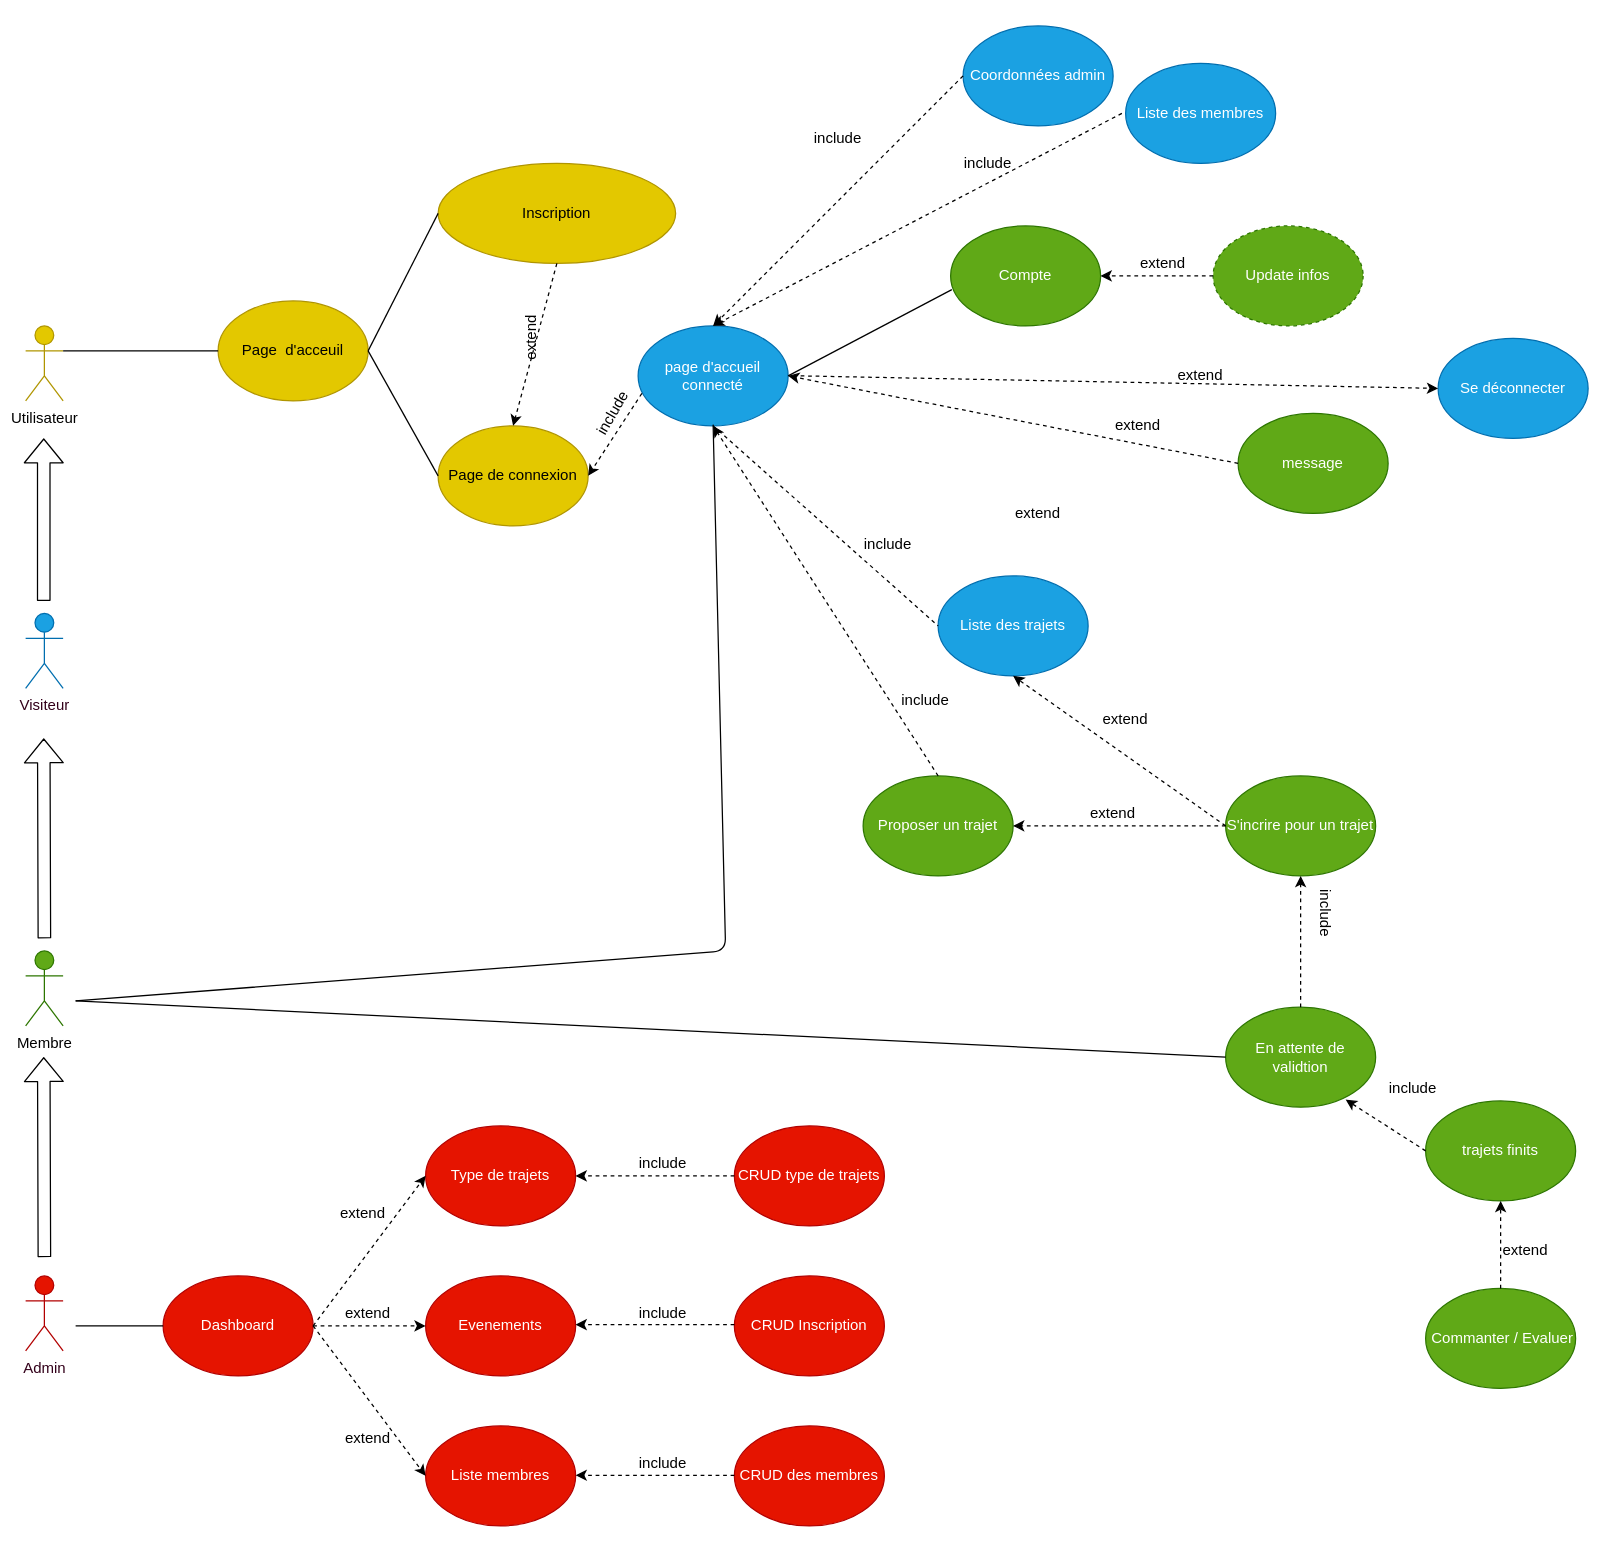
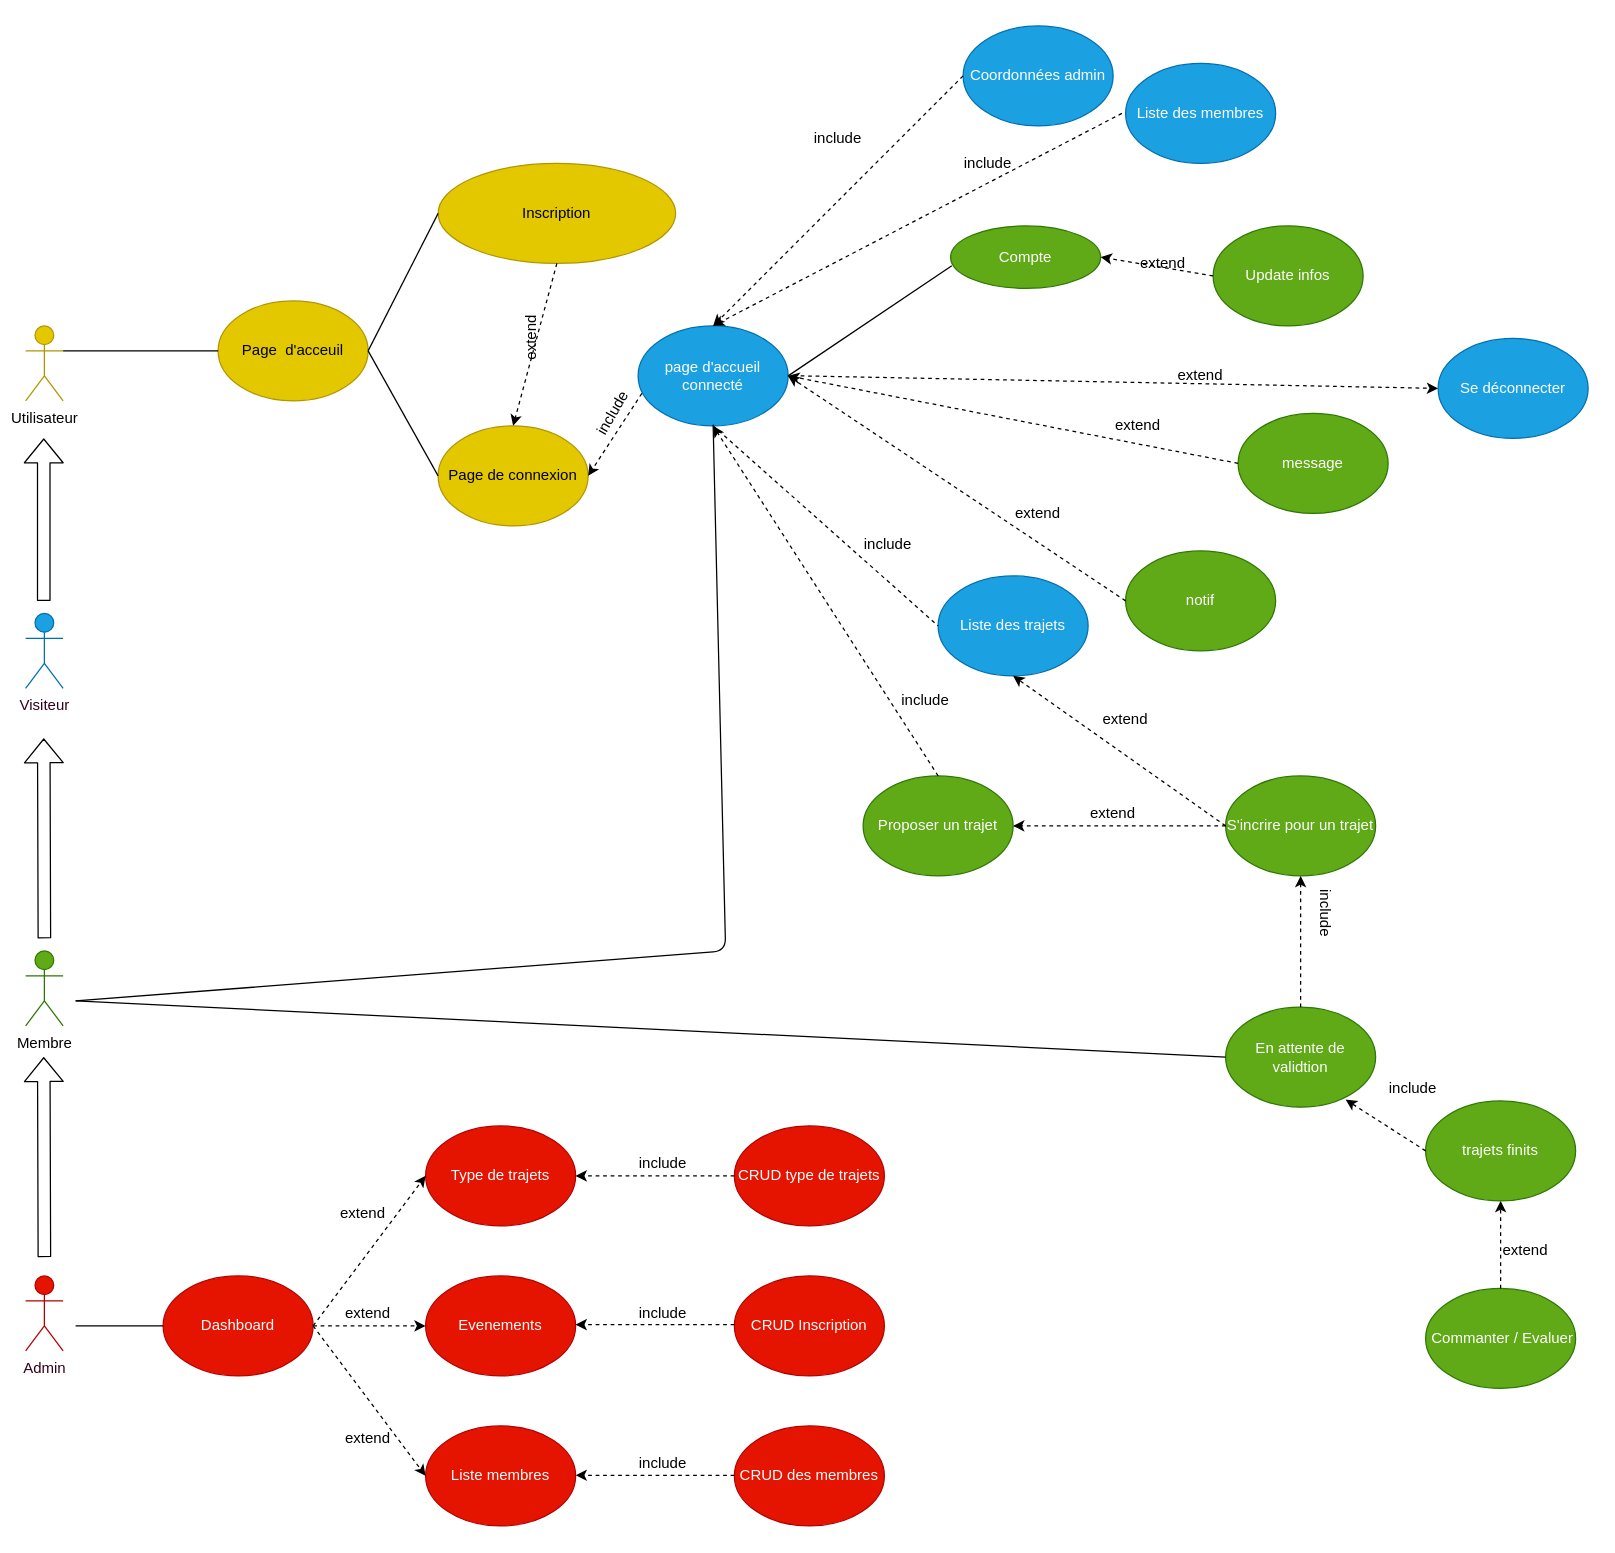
- <mxCell id="12" value="Compte" style="ellipse;whiteSpace=wrap;html=1;fillColor=#60a917;strokeColor=#2D7600;fontColor=#ffffff;" parent="1" vertex="1"><mxGeometry x="760" y="180" width="120" height="80" as="geometry" /></mxCell>
+ <mxCell id="12" value="Compte" style="ellipse;whiteSpace=wrap;html=1;fillColor=#60a917;strokeColor=#2D7600;fontColor=#ffffff;" parent="1" vertex="1"><mxGeometry x="760" y="180" width="120" height="50" as="geometry" /></mxCell>
- <mxCell id="13" value="Update infos" style="ellipse;whiteSpace=wrap;html=1;fillColor=#60a917;strokeColor=#2D7600;fontColor=#ffffff;dashed=1;" parent="1" vertex="1"><mxGeometry x="970" y="180" width="120" height="80" as="geometry" /></mxCell>
+ <mxCell id="13" value="Update infos" style="ellipse;whiteSpace=wrap;html=1;fillColor=#60a917;strokeColor=#2D7600;fontColor=#ffffff;" parent="1" vertex="1"><mxGeometry x="970" y="180" width="120" height="80" as="geometry" /></mxCell>
+ <mxCell id="59" value="" style="endArrow=classic;html=1;exitX=0;exitY=0.5;exitDx=0;exitDy=0;entryX=1;entryY=0.5;entryDx=0;entryDy=0;dashed=1;" parent="1" source="58" target="11" edge="1"><mxGeometry width="50" height="50" relative="1" as="geometry"><mxPoint x="800" y="550" as="sourcePoint" /><mxPoint x="850" y="500" as="targetPoint" /></mxGeometry></mxCell>
+ <mxCell id="58" value="notif" style="ellipse;whiteSpace=wrap;html=1;fillColor=#60a917;strokeColor=#2D7600;fontColor=#ffffff;" parent="1" vertex="1"><mxGeometry x="900" y="440" width="120" height="80" as="geometry" /></mxCell>
